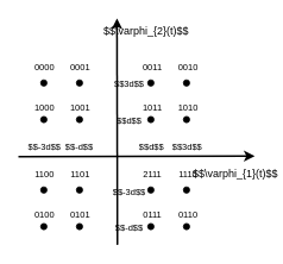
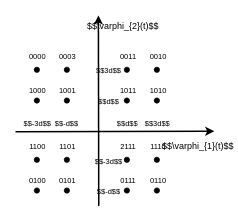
- <mxCell id="23" value="0001" style="text;html=1;align=center;verticalAlign=middle;resizable=0;points=[];autosize=1;fontSize=10;" vertex="1" parent="1"><mxGeometry x="68.5" y="64" width="40" height="20" as="geometry" /></mxCell>
+ <mxCell id="23" value="0003" style="text;html=1;align=center;verticalAlign=middle;resizable=0;points=[];autosize=1;fontSize=10;" vertex="1" parent="1"><mxGeometry x="68.5" y="64" width="40" height="20" as="geometry" /></mxCell>
